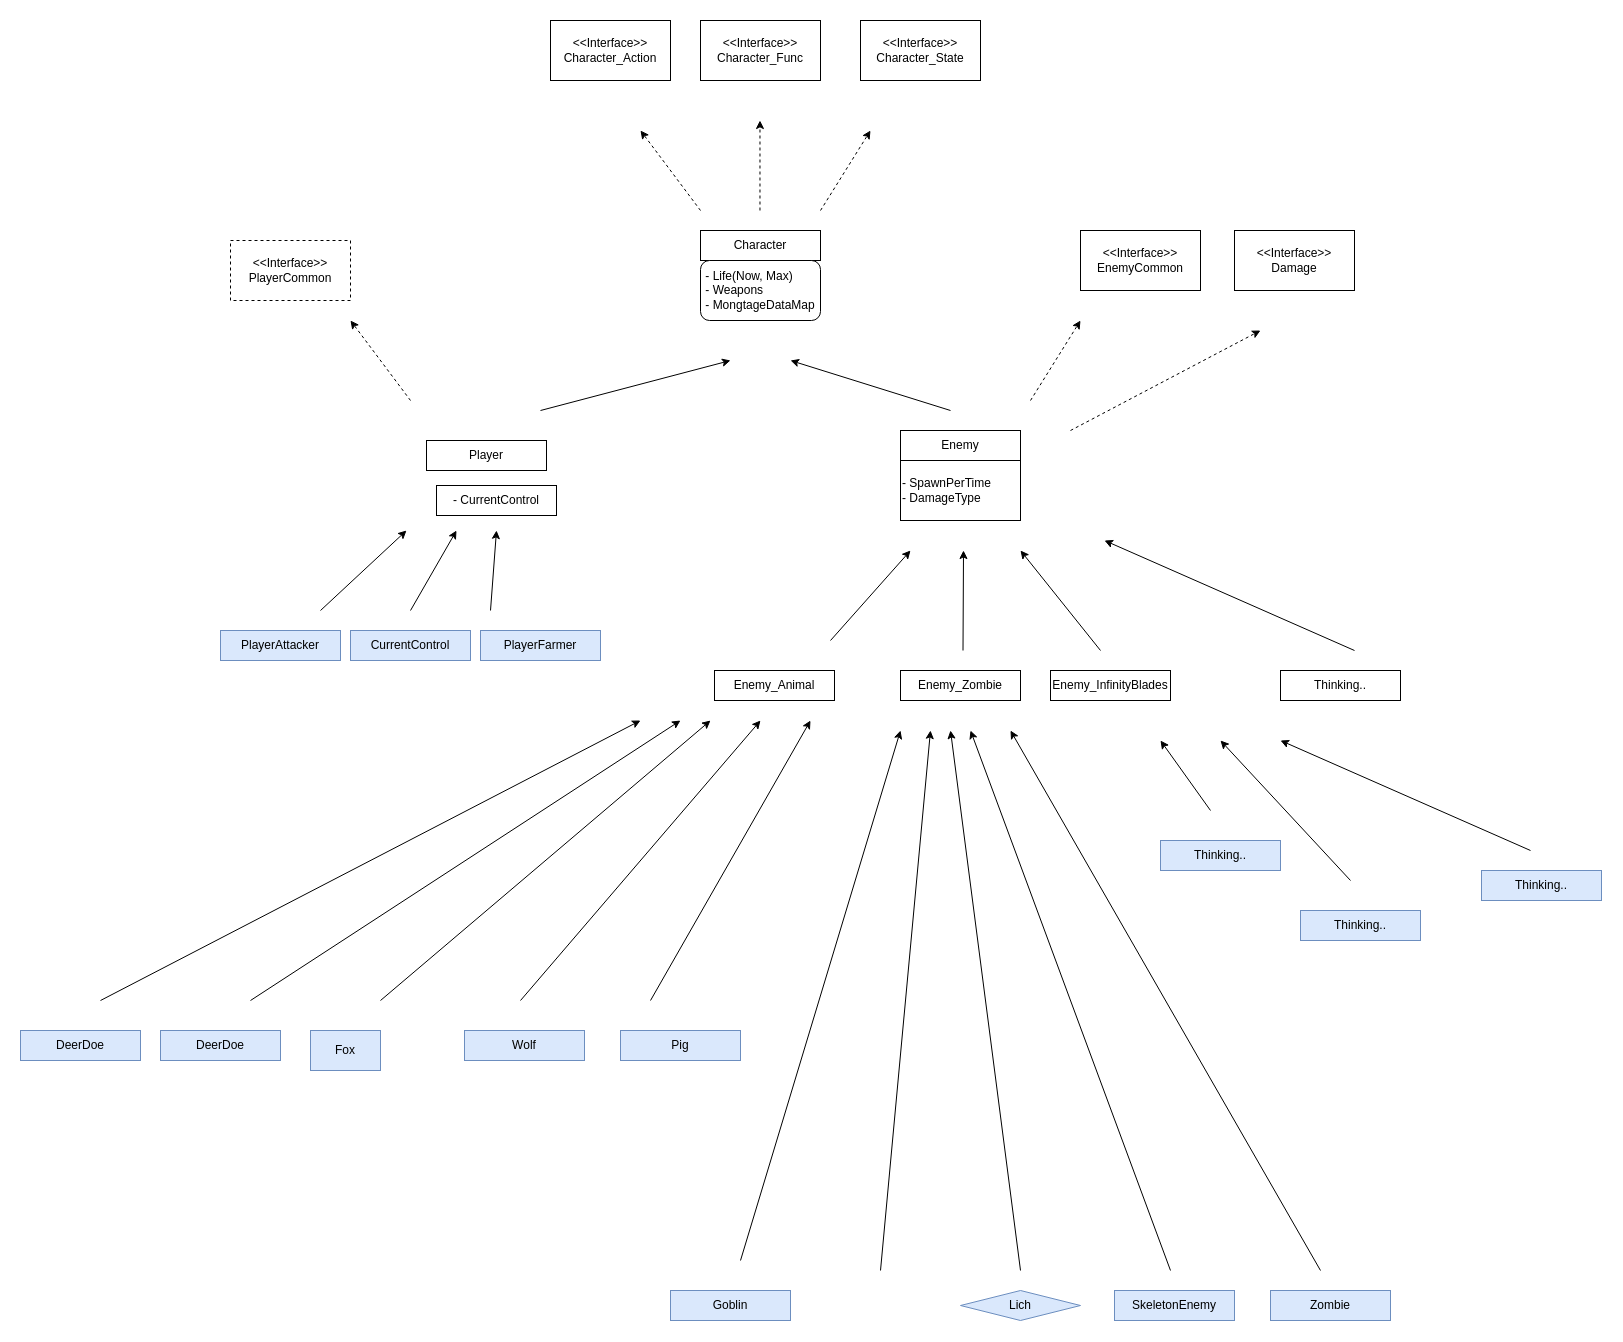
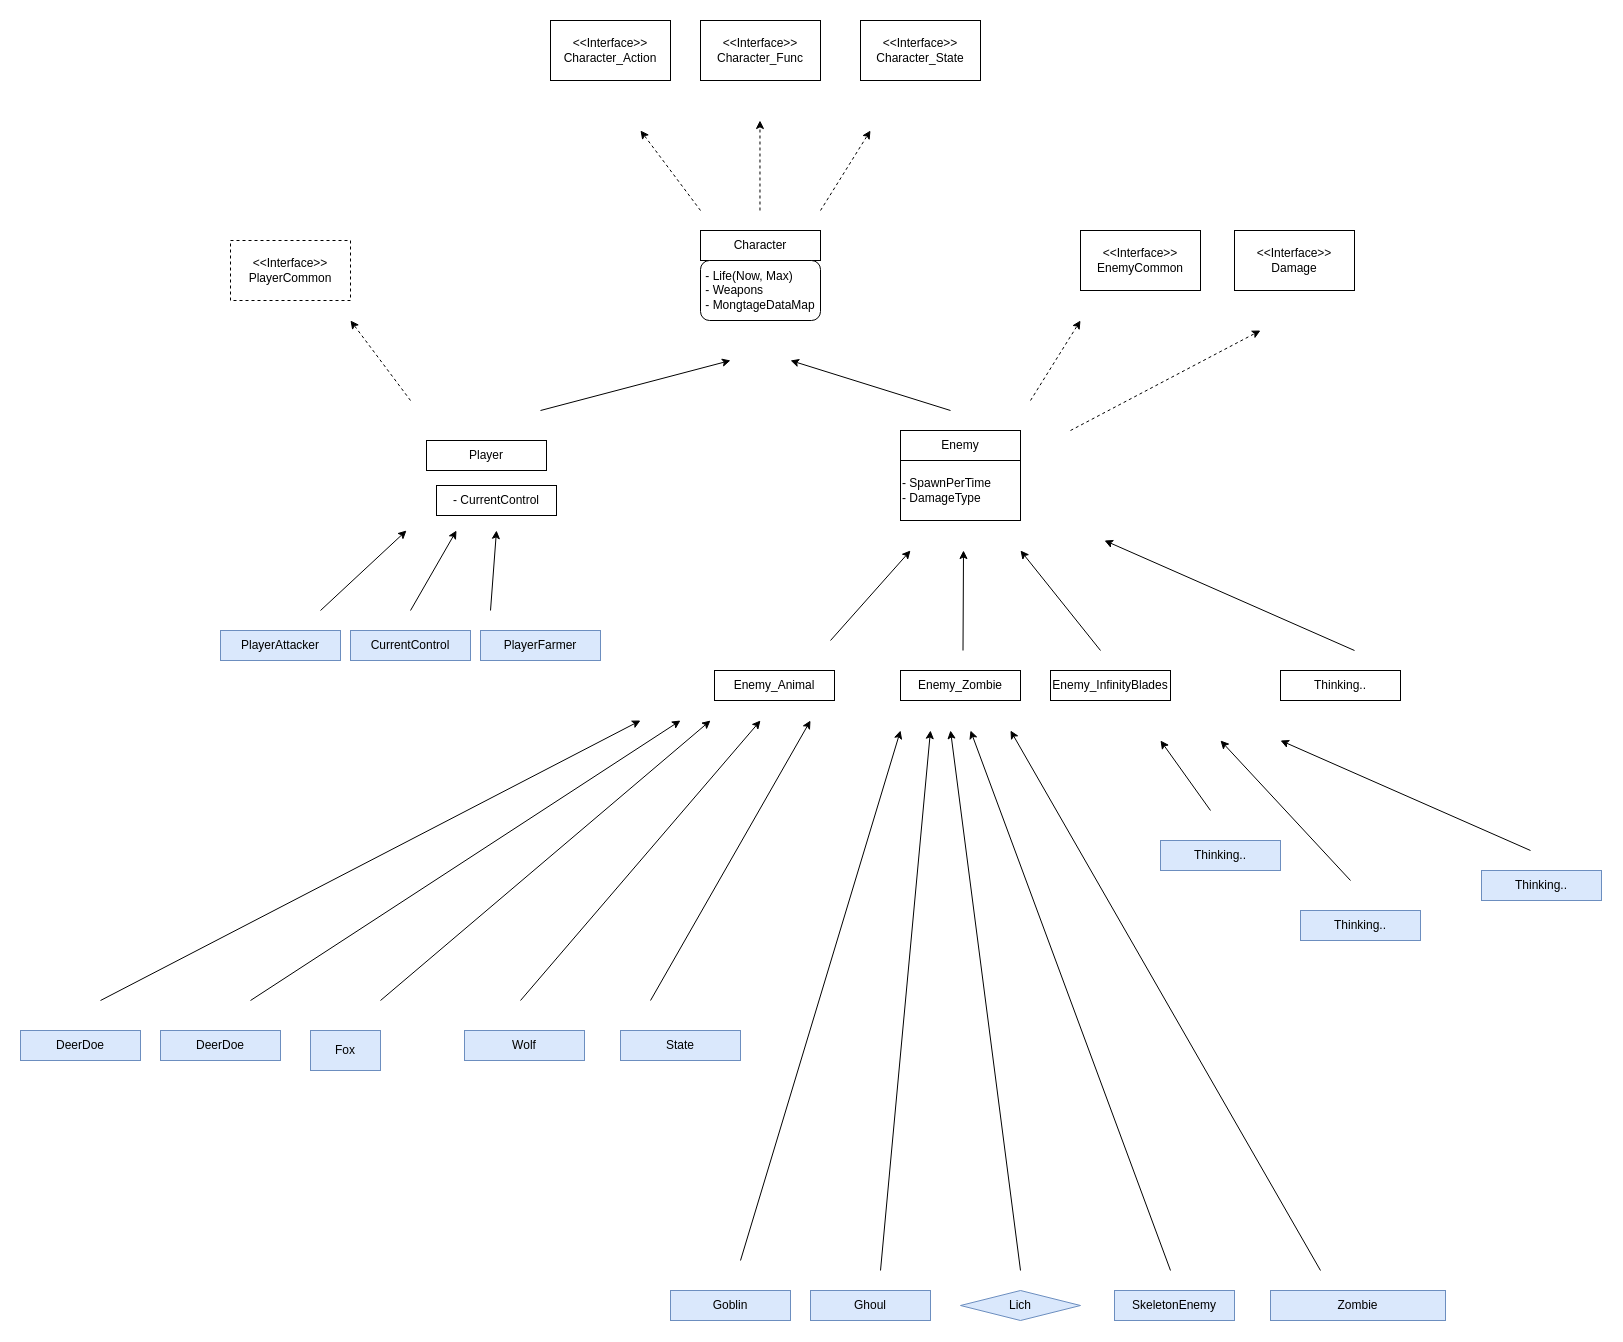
- <mxCell id="31" value="Pig" style="rounded=0;whiteSpace=wrap;html=1;fillColor=#dae8fc;strokeColor=#6c8ebf;" vertex="1" parent="1"><mxGeometry x="620" y="1030" width="120" height="30" as="geometry" /></mxCell>
+ <mxCell id="31" value="State" style="rounded=0;whiteSpace=wrap;html=1;fillColor=#dae8fc;strokeColor=#6c8ebf;" vertex="1" parent="1"><mxGeometry x="620" y="1030" width="120" height="30" as="geometry" /></mxCell>
+ <mxCell id="36" value="Ghoul" style="rounded=0;whiteSpace=wrap;html=1;fillColor=#dae8fc;strokeColor=#6c8ebf;" vertex="1" parent="1"><mxGeometry x="810" y="1290" width="120" height="30" as="geometry" /></mxCell>
- <mxCell id="41" value="Zombie" style="rounded=0;whiteSpace=wrap;html=1;fillColor=#dae8fc;strokeColor=#6c8ebf;" vertex="1" parent="1"><mxGeometry x="1270" y="1290" width="120" height="30" as="geometry" /></mxCell>
+ <mxCell id="41" value="Zombie" style="rounded=0;whiteSpace=wrap;html=1;fillColor=#dae8fc;strokeColor=#6c8ebf;" vertex="1" parent="1"><mxGeometry x="1270" y="1290" width="175" height="30" as="geometry" /></mxCell>
